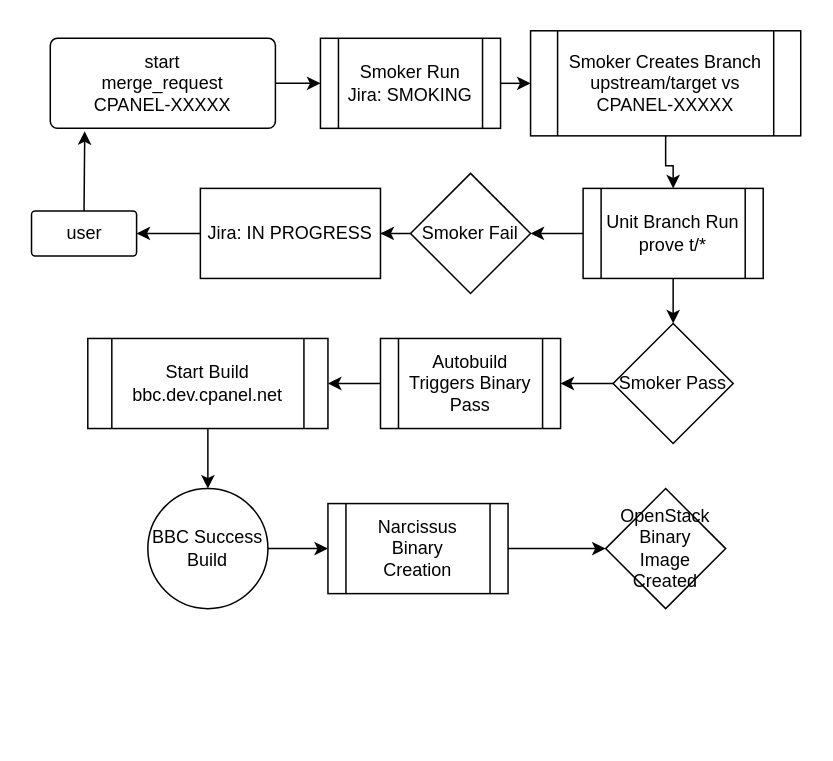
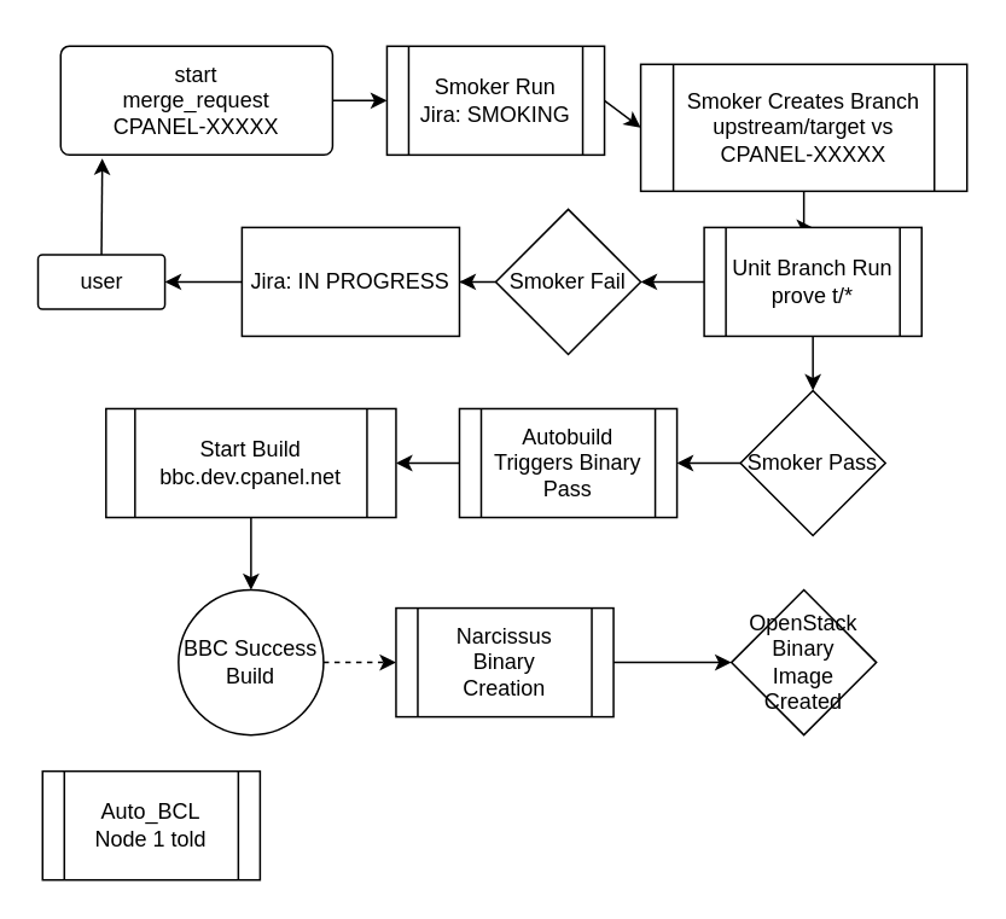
- <mxCell id="7" value="&lt;div&gt;Smoker Creates Branch&lt;/div&gt;&lt;div&gt;upstream/target vs CPANEL-XXXXX&lt;br&gt;&lt;/div&gt;" style="shape=process;whiteSpace=wrap;html=1;backgroundOutline=1;glass=0;" vertex="1" parent="1"><mxGeometry x="353" y="20" width="180" height="70" as="geometry" /></mxCell>
+ <mxCell id="7" value="&lt;div&gt;Smoker Creates Branch&lt;/div&gt;&lt;div&gt;upstream/target vs CPANEL-XXXXX&lt;br&gt;&lt;/div&gt;" style="shape=process;whiteSpace=wrap;html=1;backgroundOutline=1;glass=0;" vertex="1" parent="1"><mxGeometry x="353" y="35" width="180" height="70" as="geometry" /></mxCell>
- <mxCell id="23" value="" style="edgeStyle=orthogonalEdgeStyle;rounded=0;orthogonalLoop=1;jettySize=auto;html=1;" edge="1" parent="1" source="24" target="26"><mxGeometry relative="1" as="geometry" /></mxCell>
+ <mxCell id="23" value="" style="edgeStyle=orthogonalEdgeStyle;rounded=0;orthogonalLoop=1;jettySize=auto;html=1;dashed=1;" edge="1" parent="1" source="24" target="26"><mxGeometry relative="1" as="geometry" /></mxCell>
+ <mxCell id="28" value="&lt;div&gt;Auto_BCL&lt;/div&gt;&lt;div&gt;Node 1 told &lt;br&gt;&lt;/div&gt;" style="shape=process;whiteSpace=wrap;html=1;backgroundOutline=1;glass=0;" vertex="1" parent="1"><mxGeometry x="23" y="425" width="120" height="60" as="geometry" /></mxCell>
